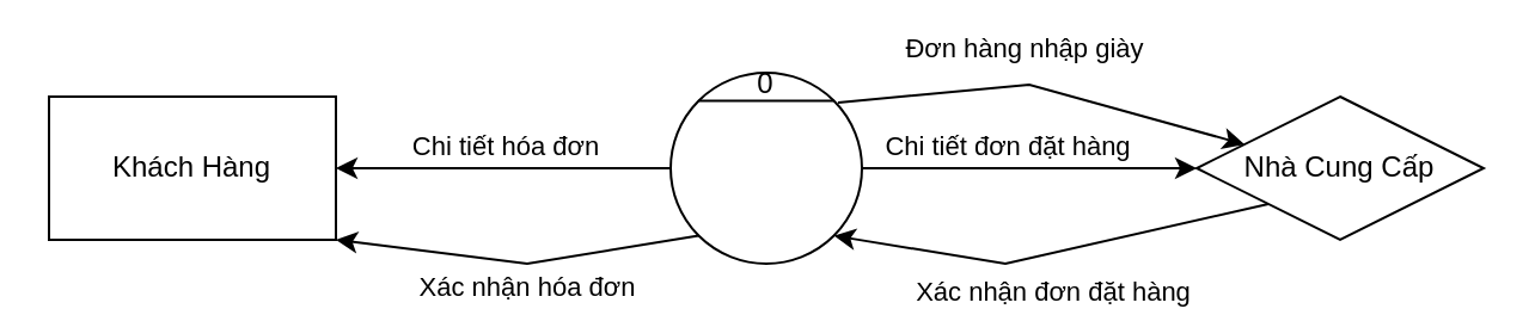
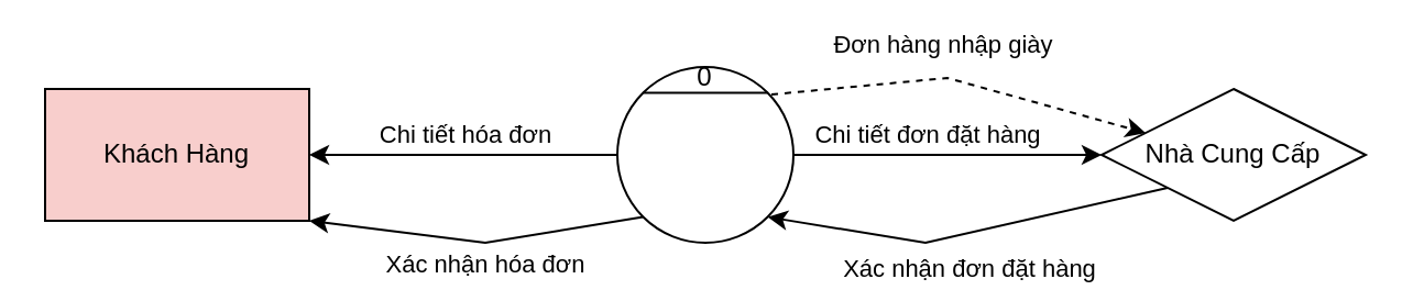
- <mxCell id="7" value="" style="endArrow=classic;html=1;rounded=0;exitX=1;exitY=0.75;exitDx=0;exitDy=0;entryX=0;entryY=0.25;entryDx=0;entryDy=0;" edge="1" parent="1" source="6" target="3"><mxGeometry width="50" height="50" relative="1" as="geometry"><mxPoint x="450" y="140" as="sourcePoint" /><mxPoint x="500" y="90" as="targetPoint" /><Array as="points"><mxPoint x="430" y="35" /></Array></mxGeometry></mxCell>
+ <mxCell id="7" value="" style="endArrow=classic;html=1;rounded=0;exitX=1;exitY=0.75;exitDx=0;exitDy=0;entryX=0;entryY=0.25;entryDx=0;entryDy=0;dashed=1;" edge="1" parent="1" source="6" target="3"><mxGeometry width="50" height="50" relative="1" as="geometry"><mxPoint x="450" y="140" as="sourcePoint" /><mxPoint x="500" y="90" as="targetPoint" /><Array as="points"><mxPoint x="430" y="35" /></Array></mxGeometry></mxCell>
- <mxCell id="2" value="Khách Hàng" style="rounded=0;whiteSpace=wrap;html=1;" vertex="1" parent="1"><mxGeometry x="20" y="40" width="120" height="60" as="geometry" /></mxCell>
+ <mxCell id="2" value="Khách Hàng" style="rounded=0;whiteSpace=wrap;html=1;fillColor=#f8cecc;" vertex="1" parent="1"><mxGeometry x="20" y="40" width="120" height="60" as="geometry" /></mxCell>
